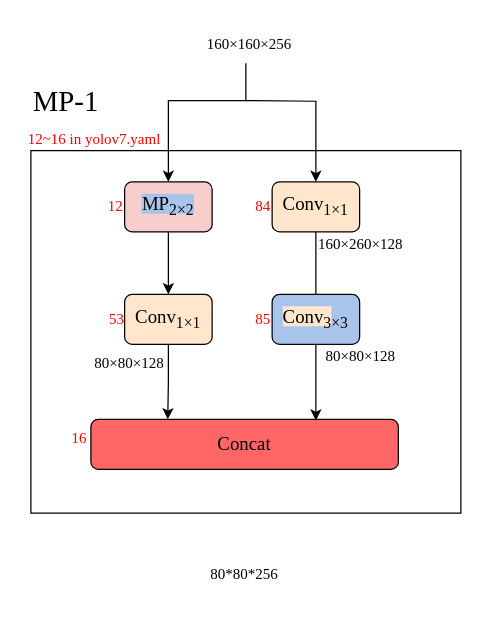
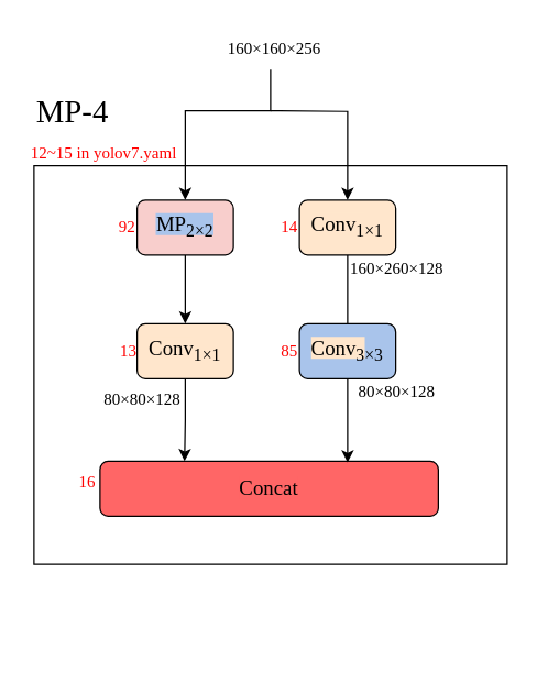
- <mxCell id="12" value="&lt;div style=&quot;text-align: center;&quot;&gt;MP-1&lt;/div&gt;" style="text;whiteSpace=wrap;html=1;fontSize=23;fontFamily=Times New Roman;fontColor=#000000;" parent="1" vertex="1"><mxGeometry x="24" y="61" width="130" height="40" as="geometry" /></mxCell>
+ <mxCell id="12" value="&lt;div style=&quot;text-align: center;&quot;&gt;MP-4&lt;/div&gt;" style="text;whiteSpace=wrap;html=1;fontSize=23;fontFamily=Times New Roman;fontColor=#000000;" parent="1" vertex="1"><mxGeometry x="24" y="61" width="130" height="40" as="geometry" /></mxCell>
- <mxCell id="25" value="&lt;font color=&quot;#ff0000&quot;&gt;12~16 in yolov7.yaml&lt;/font&gt;" style="text;html=1;strokeColor=none;fillColor=none;align=center;verticalAlign=middle;whiteSpace=wrap;rounded=0;fontFamily=Times New Roman;" parent="1" vertex="1"><mxGeometry x="20" y="96" width="110" height="30" as="geometry" /></mxCell>
+ <mxCell id="25" value="&lt;font color=&quot;#ff0000&quot;&gt;12~15 in yolov7.yaml&lt;/font&gt;" style="text;html=1;strokeColor=none;fillColor=none;align=center;verticalAlign=middle;whiteSpace=wrap;rounded=0;fontFamily=Times New Roman;" parent="1" vertex="1"><mxGeometry x="20" y="96" width="110" height="30" as="geometry" /></mxCell>
- <mxCell id="8" value="&lt;font color=&quot;#ff0000&quot;&gt;12&lt;/font&gt;" style="text;html=1;strokeColor=none;fillColor=none;align=center;verticalAlign=middle;whiteSpace=wrap;rounded=0;fontFamily=Times New Roman;" parent="1" vertex="1"><mxGeometry x="82" y="150" width="20" height="30" as="geometry" /></mxCell>
+ <mxCell id="8" value="&lt;font color=&quot;#ff0000&quot;&gt;92&lt;/font&gt;" style="text;html=1;strokeColor=none;fillColor=none;align=center;verticalAlign=middle;whiteSpace=wrap;rounded=0;fontFamily=Times New Roman;" parent="1" vertex="1"><mxGeometry x="82" y="150" width="20" height="30" as="geometry" /></mxCell>
- <mxCell id="7" value="&lt;font color=&quot;#ff0000&quot;&gt;84&lt;/font&gt;" style="text;html=1;strokeColor=none;fillColor=none;align=center;verticalAlign=middle;whiteSpace=wrap;rounded=0;fontFamily=Times New Roman;" parent="1" vertex="1"><mxGeometry x="200" y="150" width="20" height="30" as="geometry" /></mxCell>
+ <mxCell id="7" value="&lt;font color=&quot;#ff0000&quot;&gt;14&lt;/font&gt;" style="text;html=1;strokeColor=none;fillColor=none;align=center;verticalAlign=middle;whiteSpace=wrap;rounded=0;fontFamily=Times New Roman;" parent="1" vertex="1"><mxGeometry x="200" y="150" width="20" height="30" as="geometry" /></mxCell>
- <mxCell id="16" value="&lt;font color=&quot;#ff0000&quot;&gt;53&lt;/font&gt;" style="text;html=1;strokeColor=none;fillColor=none;align=center;verticalAlign=middle;whiteSpace=wrap;rounded=0;fontFamily=Times New Roman;" parent="1" vertex="1"><mxGeometry x="83" y="240" width="20" height="30" as="geometry" /></mxCell>
+ <mxCell id="16" value="&lt;font color=&quot;#ff0000&quot;&gt;13&lt;/font&gt;" style="text;html=1;strokeColor=none;fillColor=none;align=center;verticalAlign=middle;whiteSpace=wrap;rounded=0;fontFamily=Times New Roman;" parent="1" vertex="1"><mxGeometry x="83" y="240" width="20" height="30" as="geometry" /></mxCell>
- <mxCell id="21" value="&lt;span style=&quot;background-color: rgb(255, 255, 255);&quot;&gt;80*80*256&lt;/span&gt;" style="text;html=1;strokeColor=none;fillColor=none;align=center;verticalAlign=middle;whiteSpace=wrap;rounded=0;fontFamily=Times New Roman;" parent="1" vertex="1"><mxGeometry x="165" y="444" width="60" height="30" as="geometry" /></mxCell>
